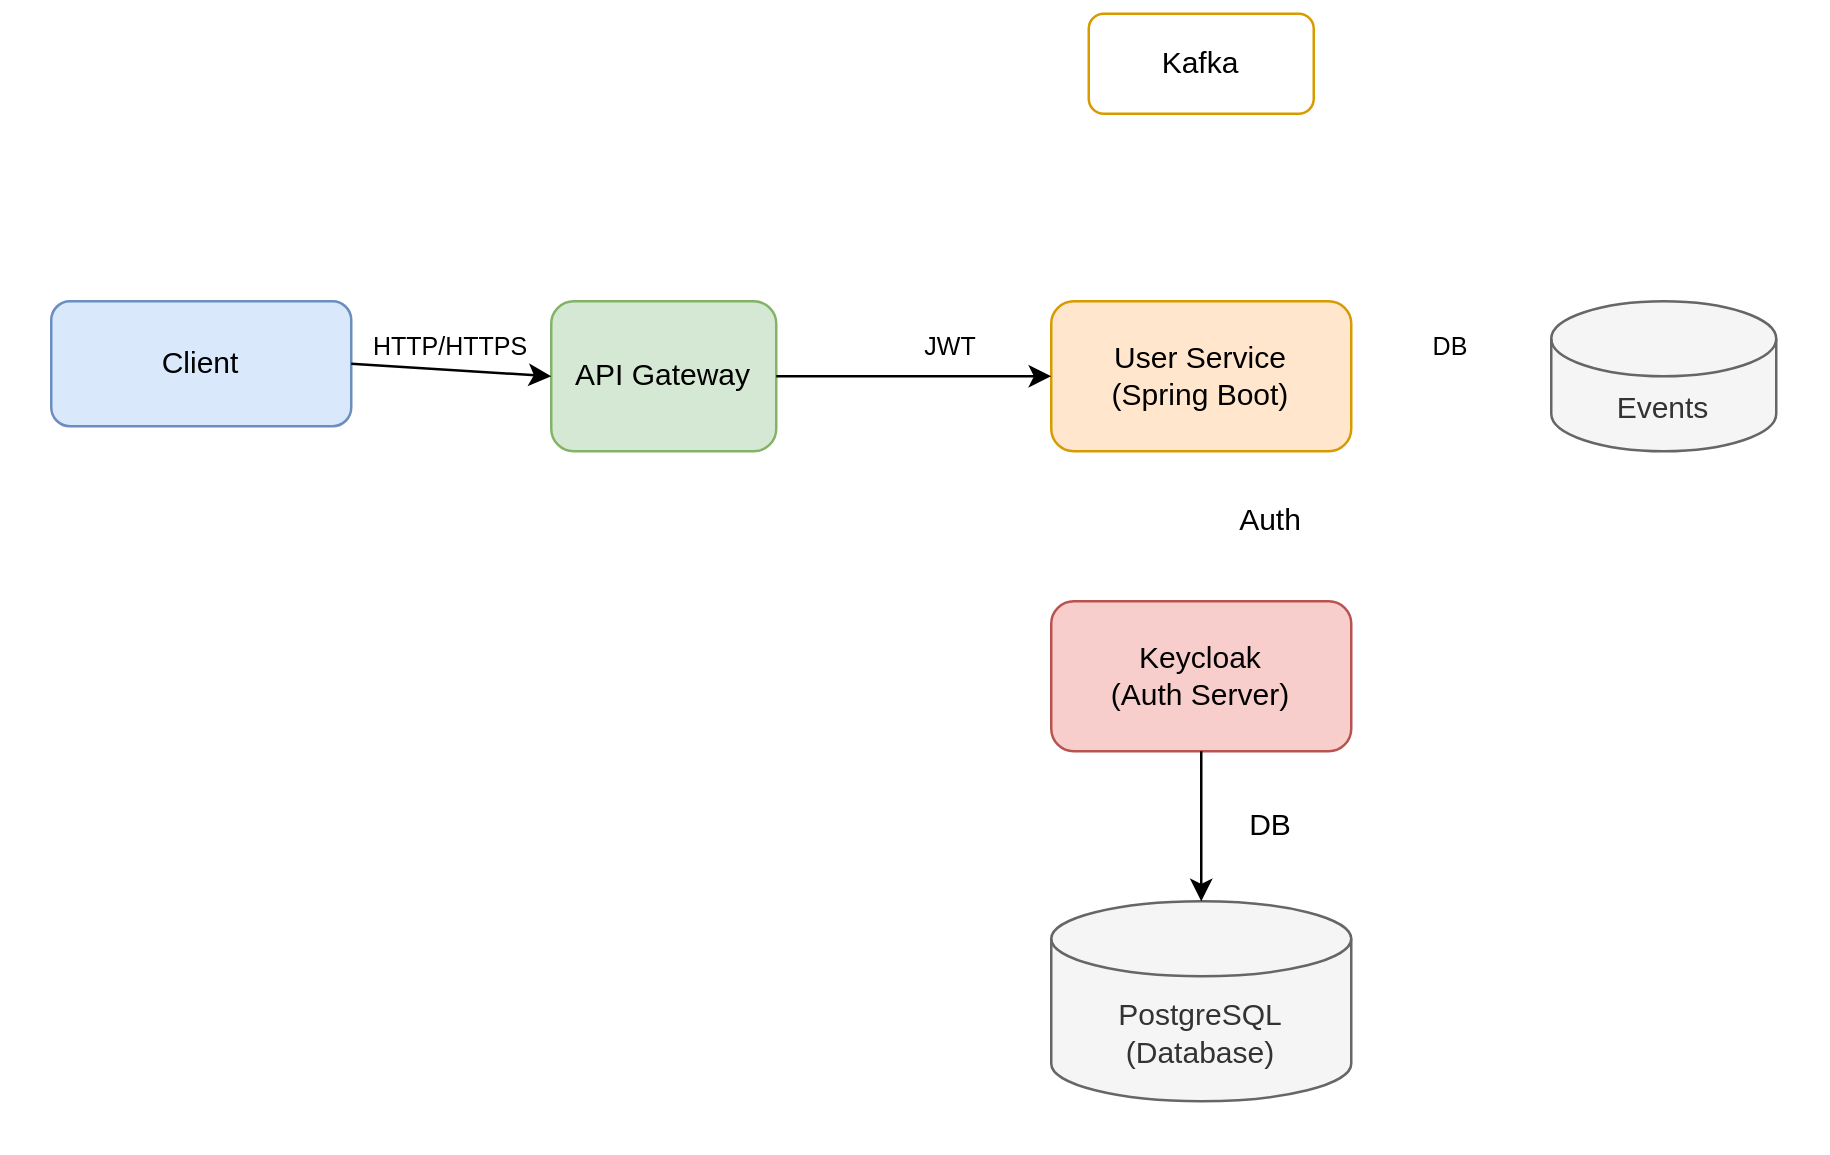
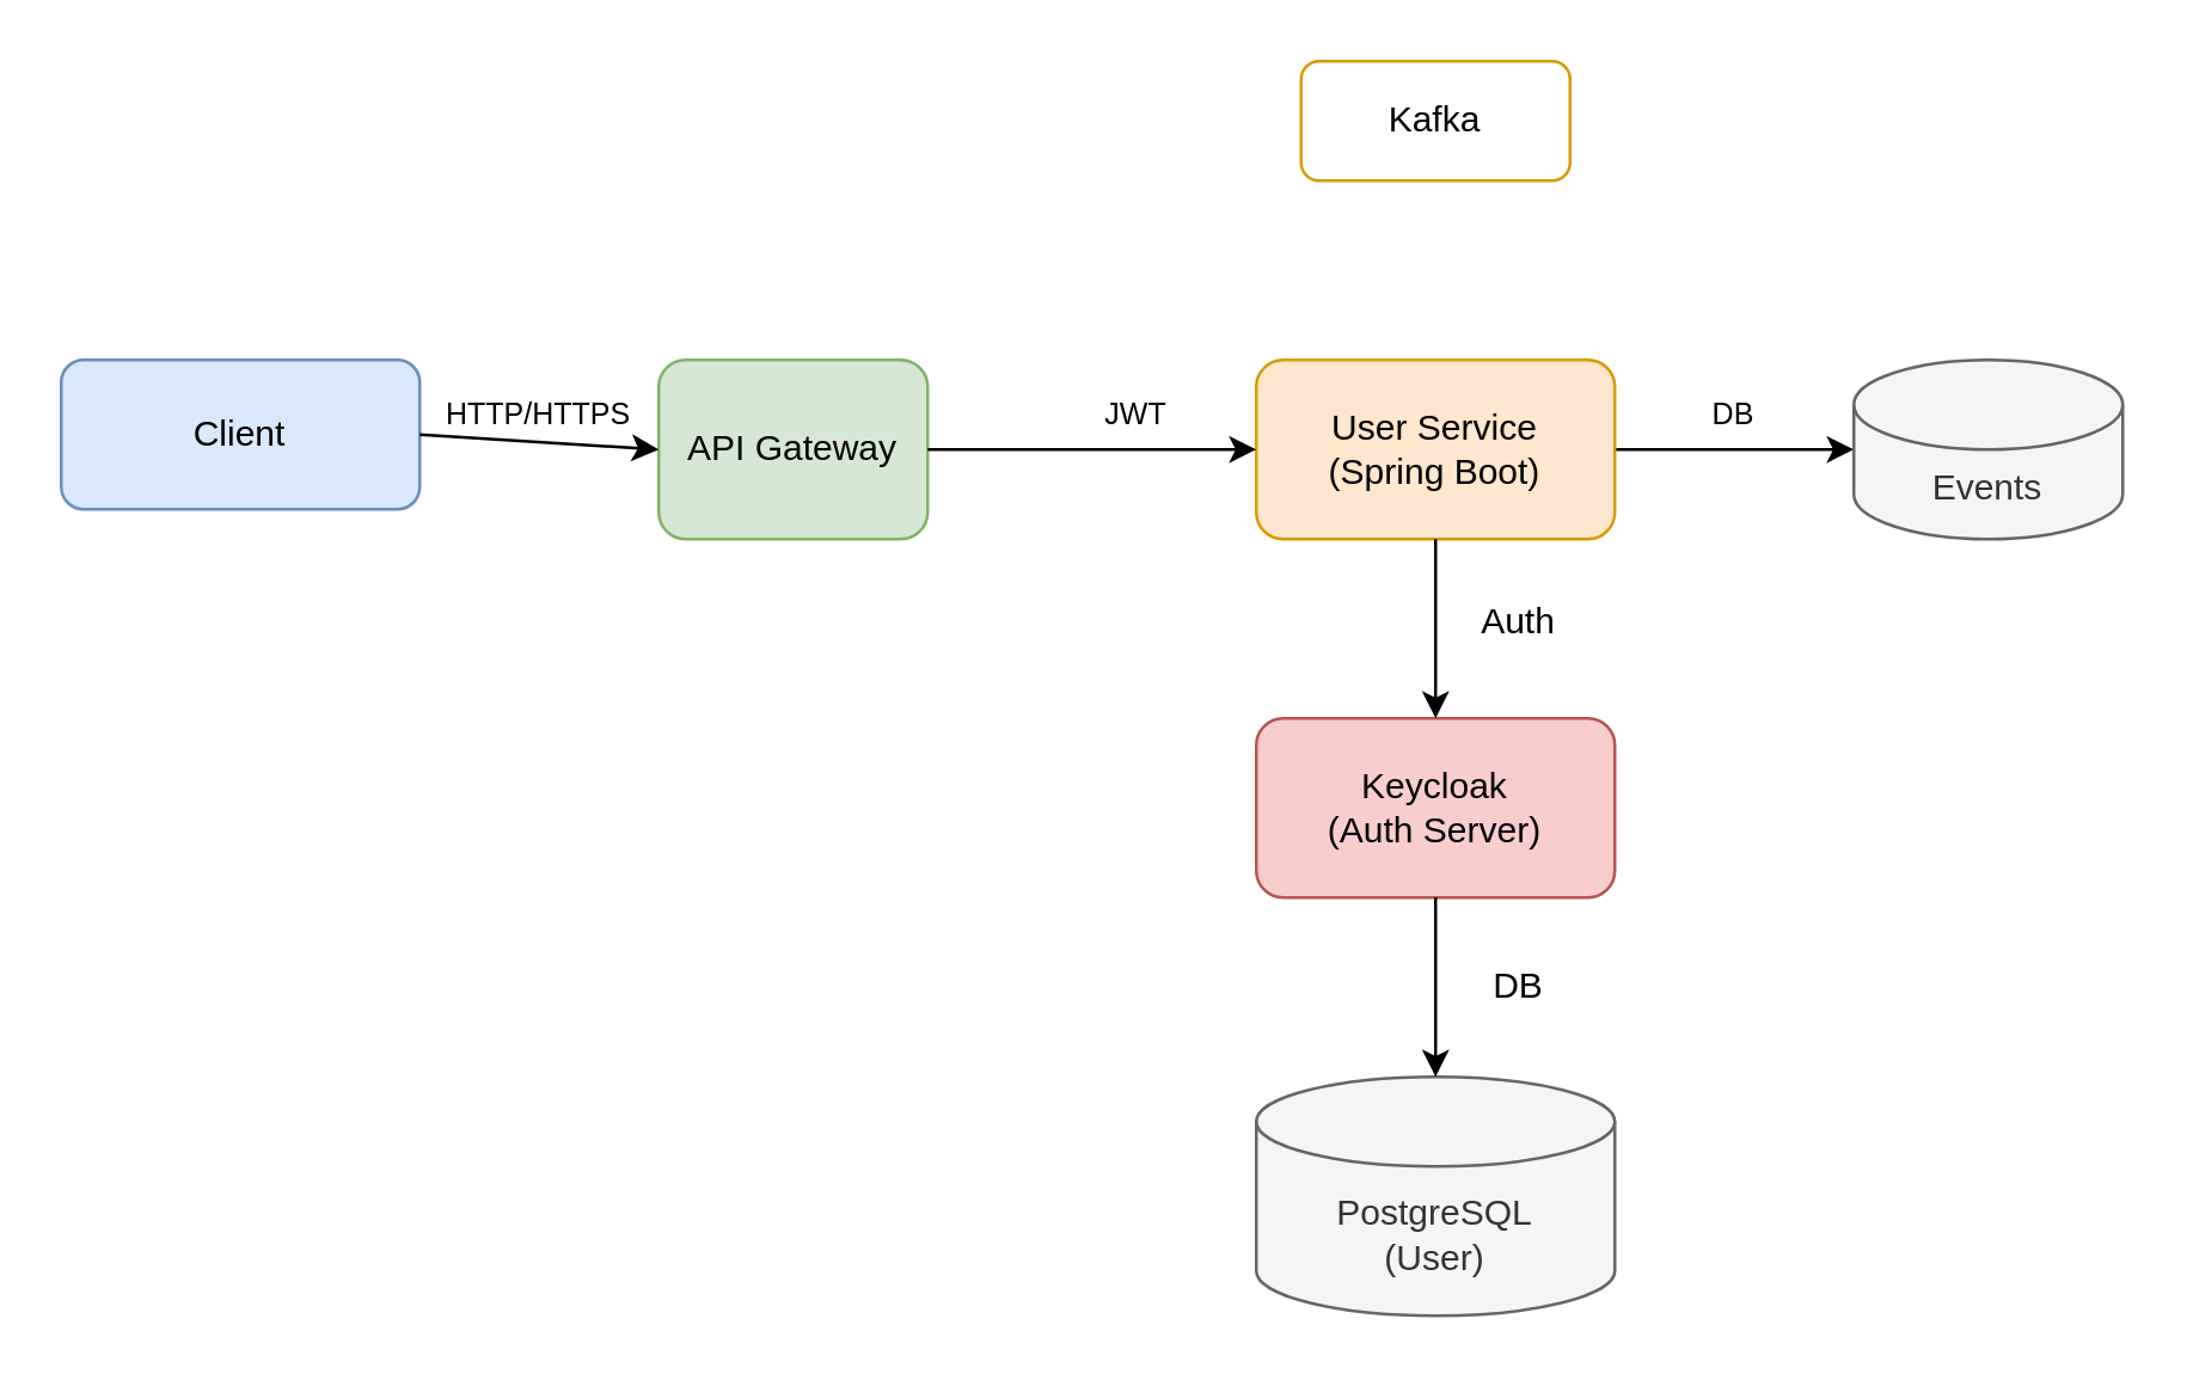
- <mxCell id="18" value="Kafka" style="rounded=1;whiteSpace=wrap;html=1;fillColor=#FFFFFF;strokeColor=#d79b00;fontColor=#000000;" vertex="1" parent="1"><mxGeometry x="435" y="5" width="90" height="40" as="geometry" /></mxCell>
+ <mxCell id="18" value="Kafka" style="rounded=1;whiteSpace=wrap;html=1;fillColor=#FFFFFF;strokeColor=#d79b00;fontColor=#000000;" vertex="1" parent="1"><mxGeometry x="435" y="20" width="90" height="40" as="geometry" /></mxCell>
+ <mxCell id="4" style="edgeStyle=orthogonalEdgeStyle;rounded=0;orthogonalLoop=1;jettySize=auto;html=1;fontSize=10;fontColor=#000000;" parent="1" source="5" target="16" edge="1"><mxGeometry relative="1" as="geometry" /></mxCell>
+ <mxCell id="10" value="" style="endArrow=classic;html=1;exitX=0.5;exitY=1;exitDx=0;exitDy=0;entryX=0.5;entryY=0;entryDx=0;entryDy=0;" parent="1" source="5" target="6" edge="1"><mxGeometry width="50" height="50" relative="1" as="geometry" /></mxCell>
- <mxCell id="7" value="PostgreSQL&#10;(Database)" style="shape=cylinder3;whiteSpace=wrap;html=1;boundedLbl=1;backgroundOutline=1;size=15;fillColor=#f5f5f5;strokeColor=#666666;fontColor=#333333;" parent="1" vertex="1"><mxGeometry x="420" y="360" width="120" height="80" as="geometry" /></mxCell>
+ <mxCell id="7" value="PostgreSQL&#10;(User)" style="shape=cylinder3;whiteSpace=wrap;html=1;boundedLbl=1;backgroundOutline=1;size=15;fillColor=#f5f5f5;strokeColor=#666666;fontColor=#333333;" parent="1" vertex="1"><mxGeometry x="420" y="360" width="120" height="80" as="geometry" /></mxCell>
